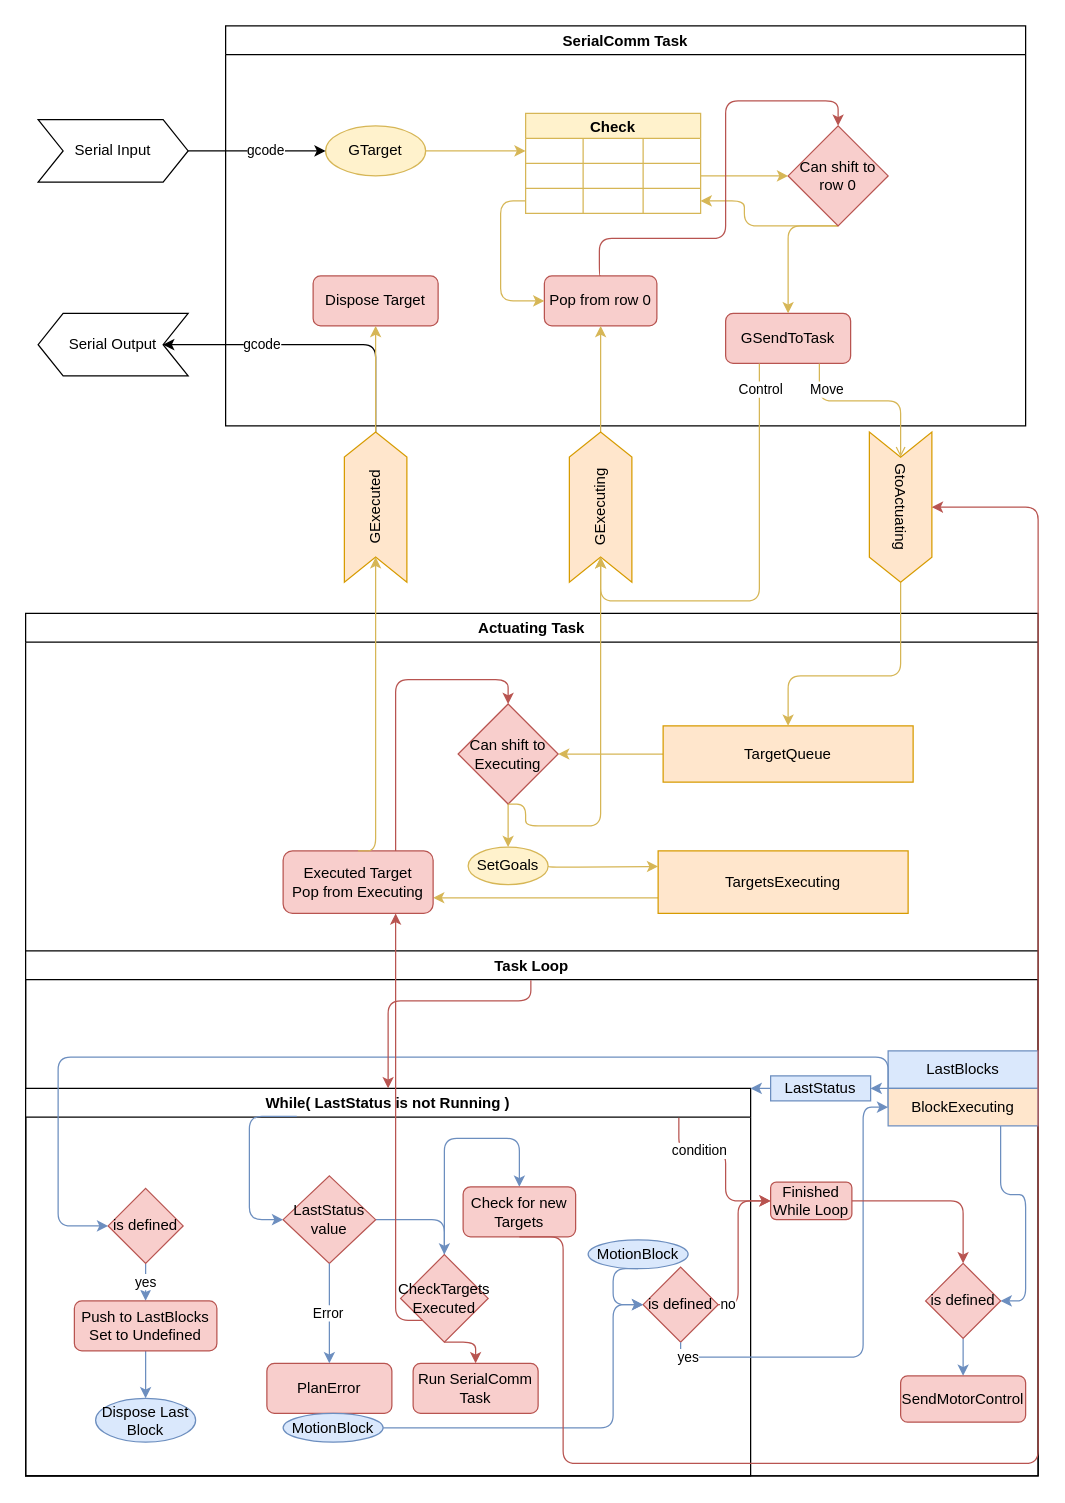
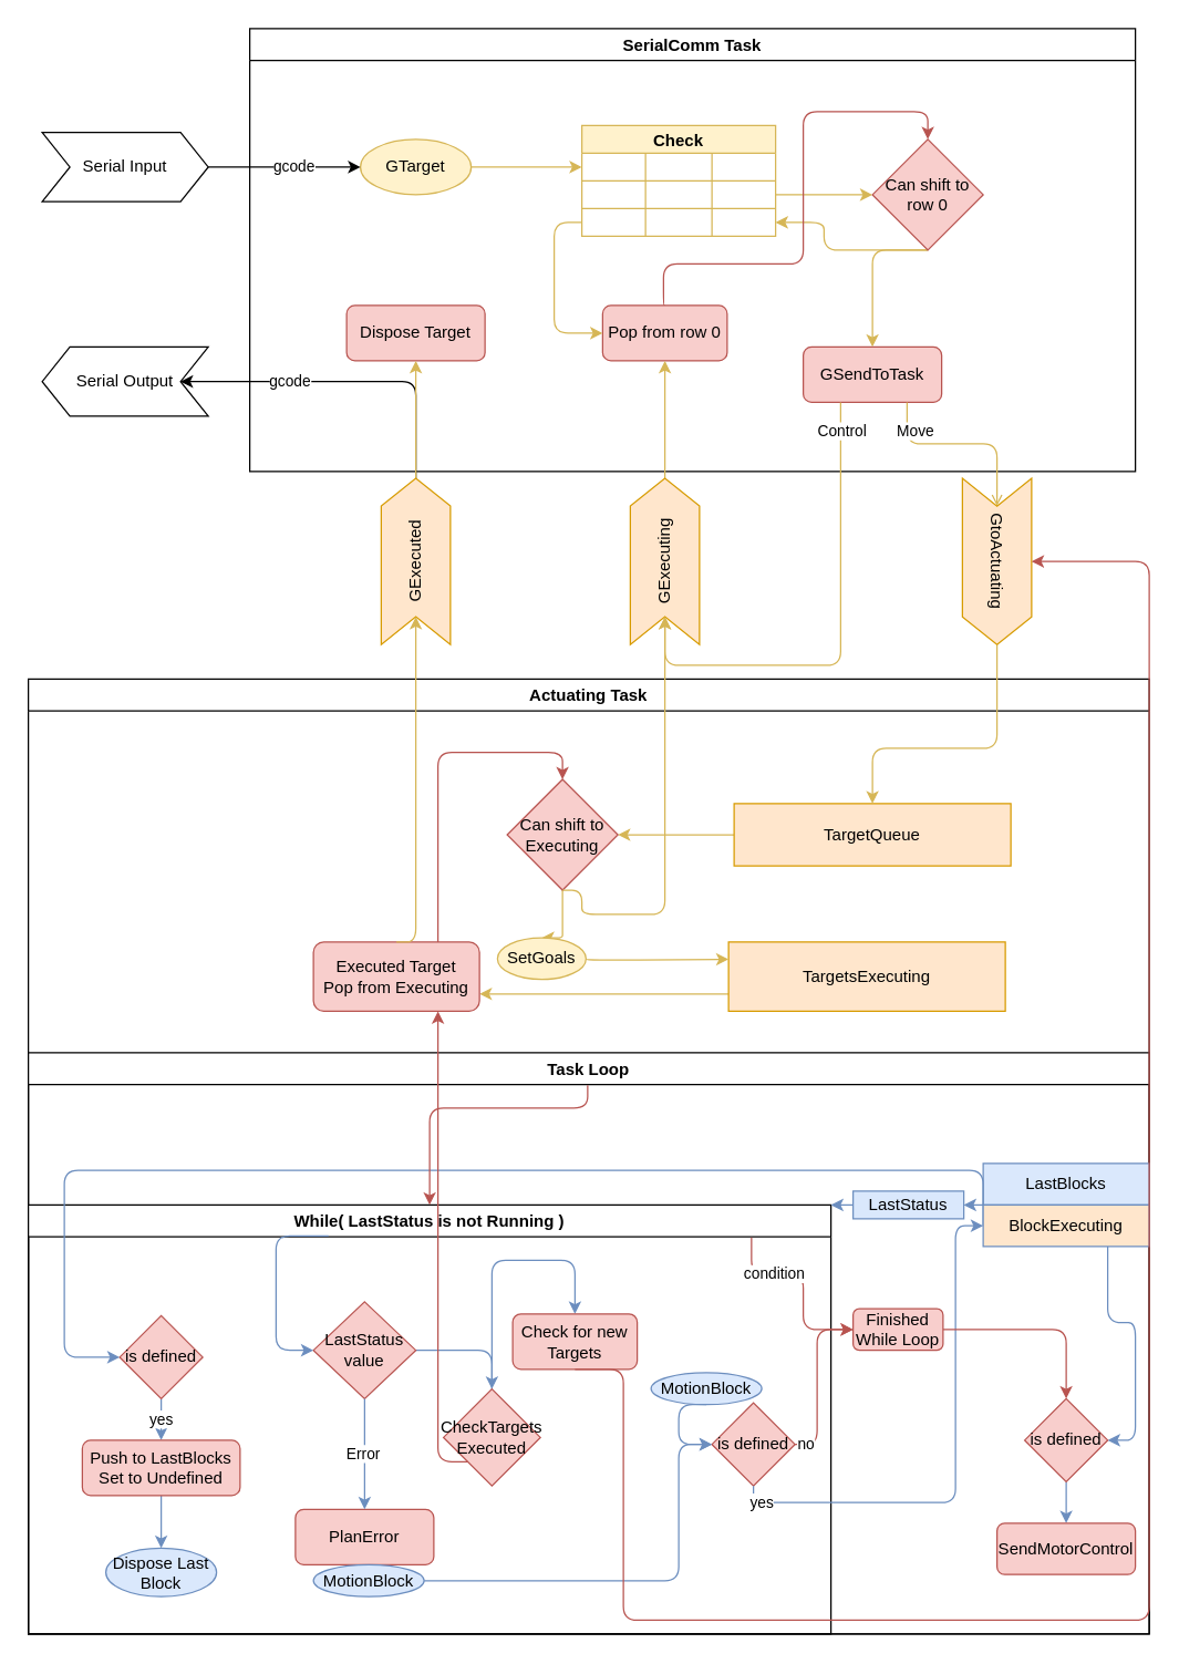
- <mxCell id="39" value="SetGoals" style="ellipse;whiteSpace=wrap;html=1;fillColor=#fff2cc;strokeColor=#d6b656;" parent="29" vertex="1"><mxGeometry x="354" y="187" width="64" height="30" as="geometry" /></mxCell>
+ <mxCell id="39" value="SetGoals" style="ellipse;whiteSpace=wrap;html=1;fillColor=#fff2cc;strokeColor=#d6b656;" parent="29" vertex="1"><mxGeometry x="339" y="187" width="64" height="30" as="geometry" /></mxCell>
- <mxCell id="55" style="edgeStyle=orthogonalEdgeStyle;rounded=1;orthogonalLoop=1;jettySize=auto;html=1;exitX=0.5;exitY=1;exitDx=0;exitDy=0;entryX=0.5;entryY=0;entryDx=0;entryDy=0;fillColor=#f8cecc;strokeColor=#b85450;" parent="41" source="56" target="54" edge="1"><mxGeometry relative="1" as="geometry" /></mxCell>
- <mxCell id="54" value="Run SerialComm&lt;br&gt;Task" style="rounded=1;whiteSpace=wrap;html=1;fillColor=#f8cecc;strokeColor=#b85450;" parent="41" vertex="1"><mxGeometry x="310" y="220" width="100" height="40" as="geometry" /></mxCell>
